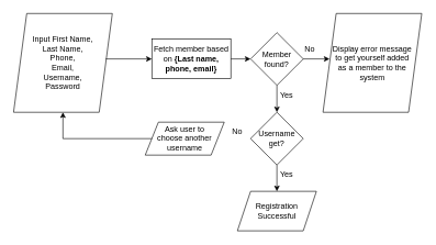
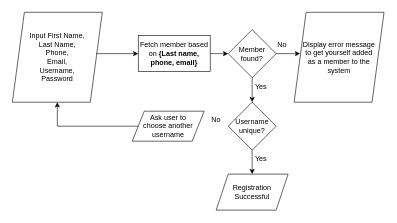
- <mxCell id="10" value="&lt;div&gt;Username&lt;/div&gt;&lt;div&gt;get?&lt;br&gt;&lt;/div&gt;" style="rhombus;whiteSpace=wrap;html=1;" vertex="1" parent="1"><mxGeometry x="380" y="170" width="80" height="80" as="geometry" /></mxCell>
+ <mxCell id="10" value="&lt;div&gt;Username&lt;/div&gt;&lt;div&gt;unique?&lt;br&gt;&lt;/div&gt;" style="rhombus;whiteSpace=wrap;html=1;" vertex="1" parent="1"><mxGeometry x="380" y="170" width="80" height="80" as="geometry" /></mxCell>
